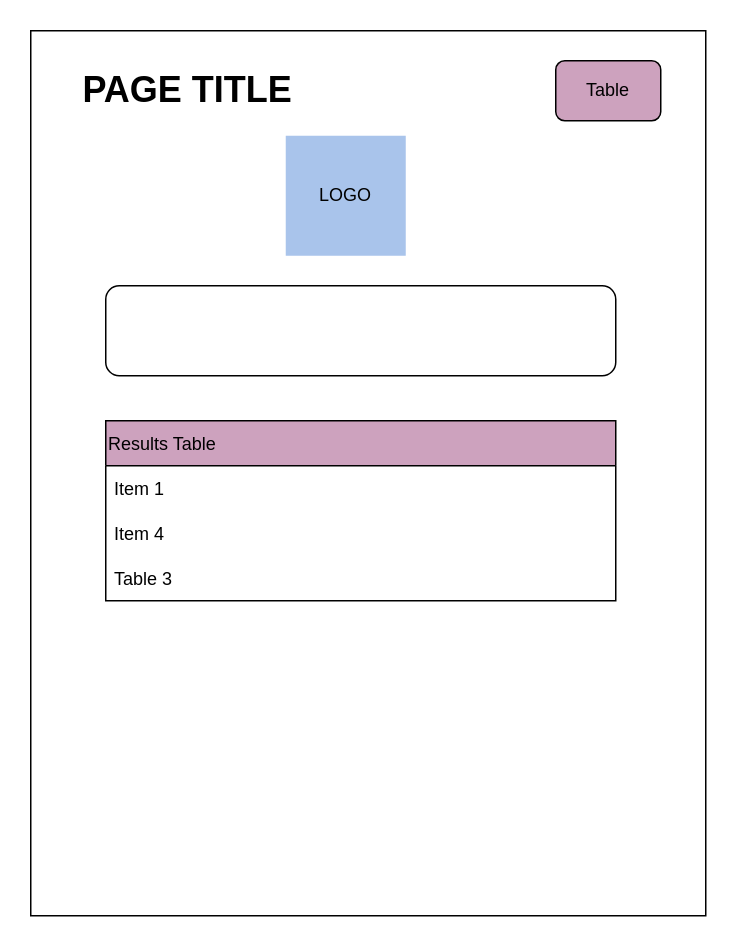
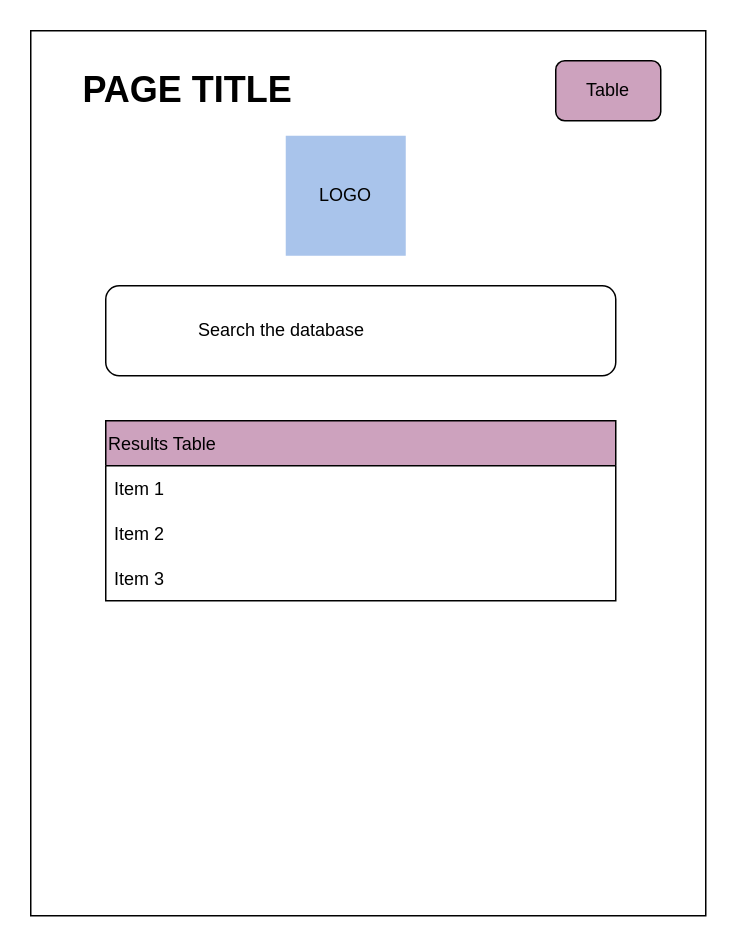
+ <mxCell id="7" value="Search the database" style="text;html=1;strokeColor=none;fillColor=none;align=left;verticalAlign=middle;whiteSpace=wrap;rounded=0;" vertex="1" parent="1"><mxGeometry x="130" y="205" width="230" height="30" as="geometry" /></mxCell>
- <mxCell id="11" value="Item 4" style="text;strokeColor=none;fillColor=none;align=left;verticalAlign=middle;spacingLeft=4;spacingRight=4;overflow=hidden;points=[[0,0.5],[1,0.5]];portConstraint=eastwest;rotatable=0;" vertex="1" parent="9"><mxGeometry y="60" width="340" height="30" as="geometry" /></mxCell>
+ <mxCell id="11" value="Item 2" style="text;strokeColor=none;fillColor=none;align=left;verticalAlign=middle;spacingLeft=4;spacingRight=4;overflow=hidden;points=[[0,0.5],[1,0.5]];portConstraint=eastwest;rotatable=0;" vertex="1" parent="9"><mxGeometry y="60" width="340" height="30" as="geometry" /></mxCell>
- <mxCell id="12" value="Table 3" style="text;strokeColor=none;fillColor=none;align=left;verticalAlign=middle;spacingLeft=4;spacingRight=4;overflow=hidden;points=[[0,0.5],[1,0.5]];portConstraint=eastwest;rotatable=0;" vertex="1" parent="9"><mxGeometry y="90" width="340" height="30" as="geometry" /></mxCell>
+ <mxCell id="12" value="Item 3" style="text;strokeColor=none;fillColor=none;align=left;verticalAlign=middle;spacingLeft=4;spacingRight=4;overflow=hidden;points=[[0,0.5],[1,0.5]];portConstraint=eastwest;rotatable=0;" vertex="1" parent="9"><mxGeometry y="90" width="340" height="30" as="geometry" /></mxCell>
